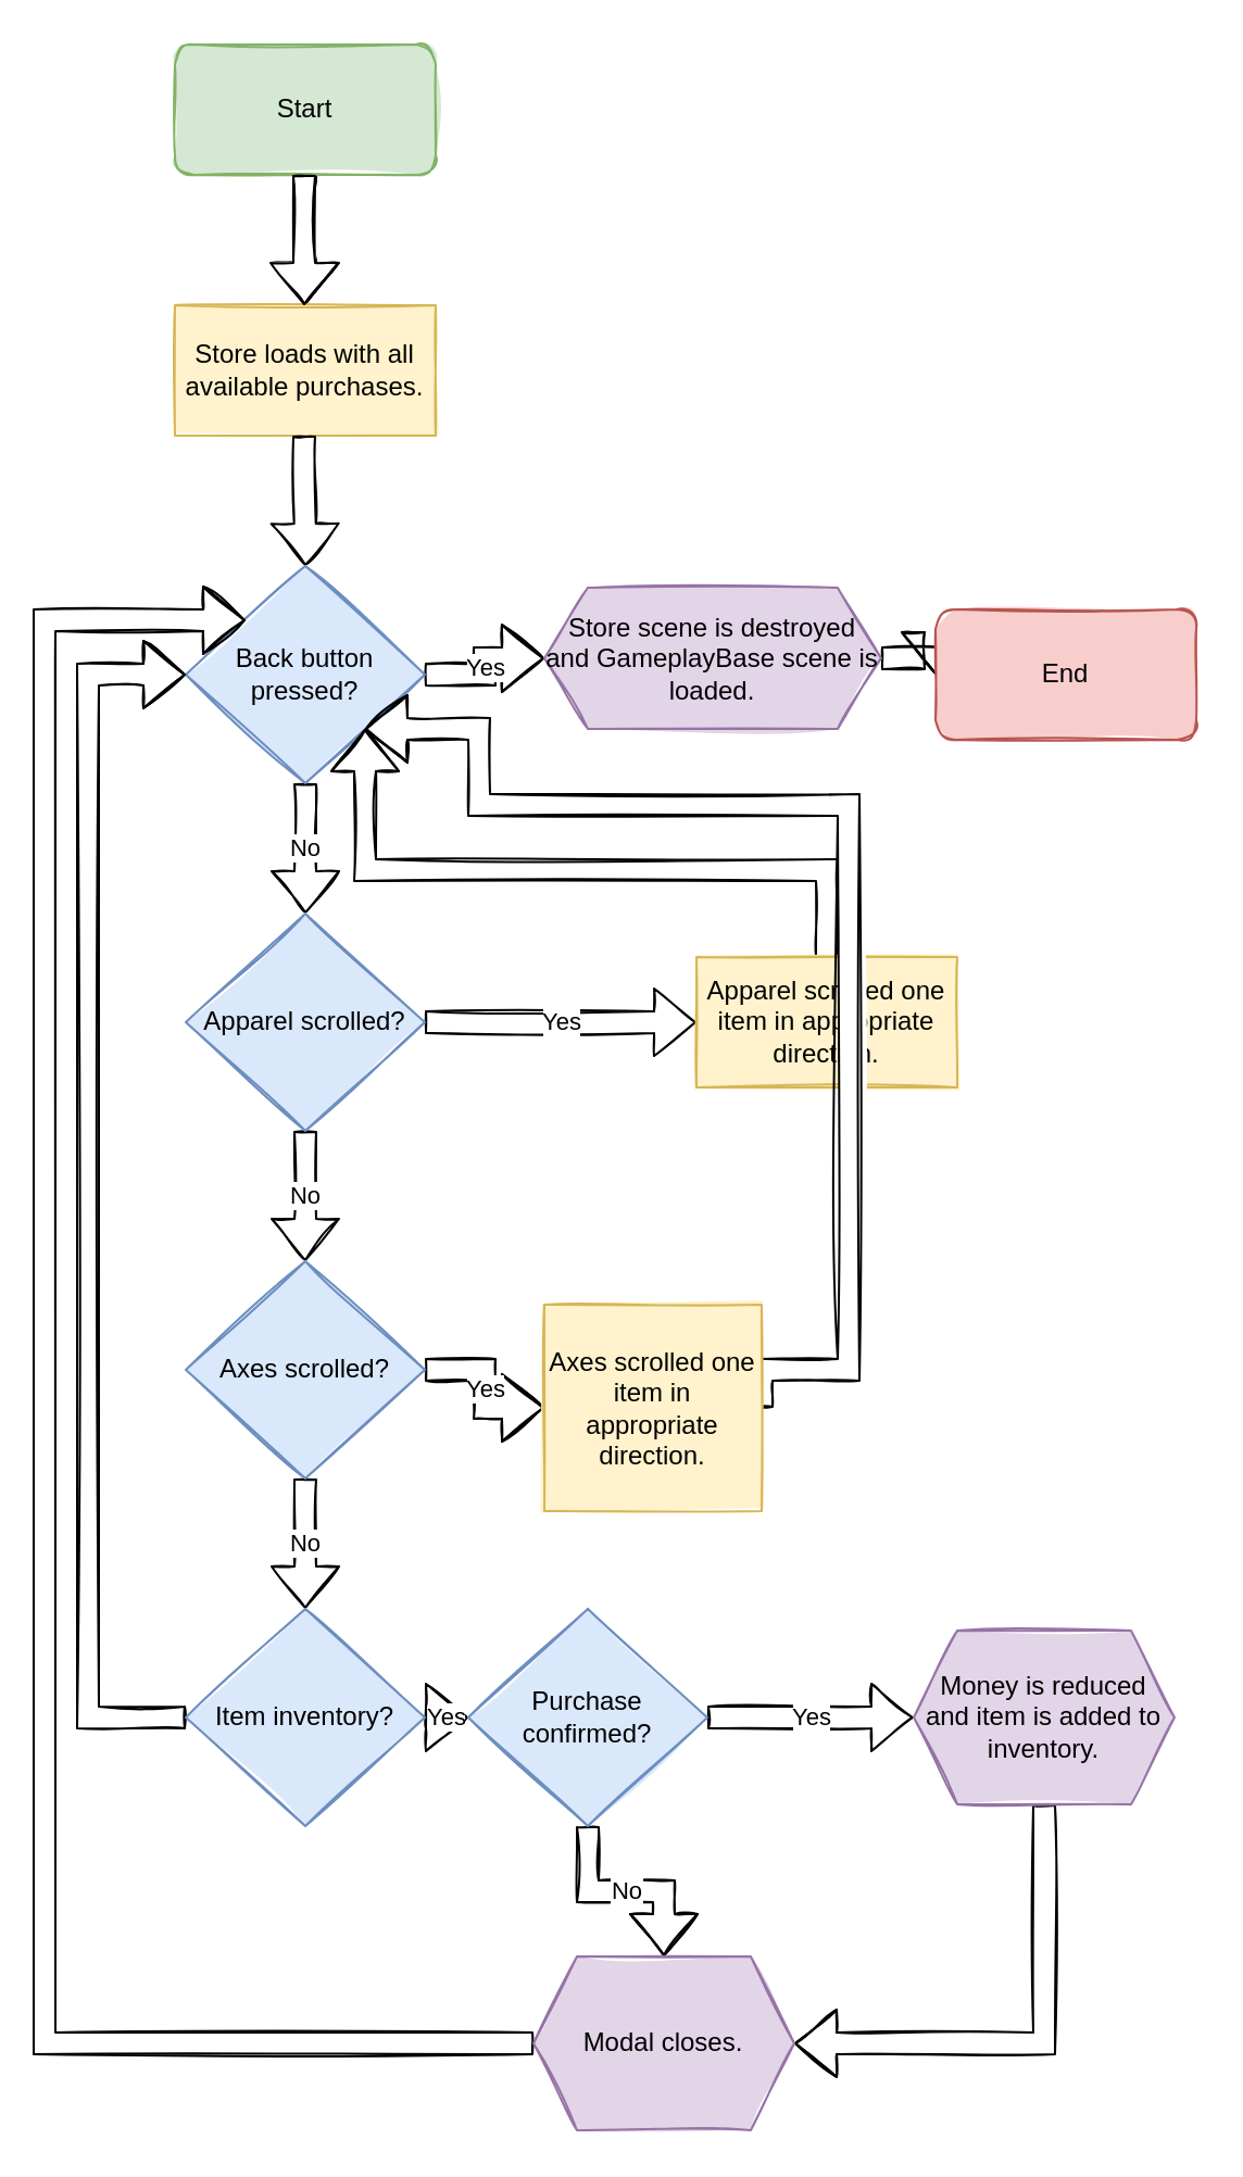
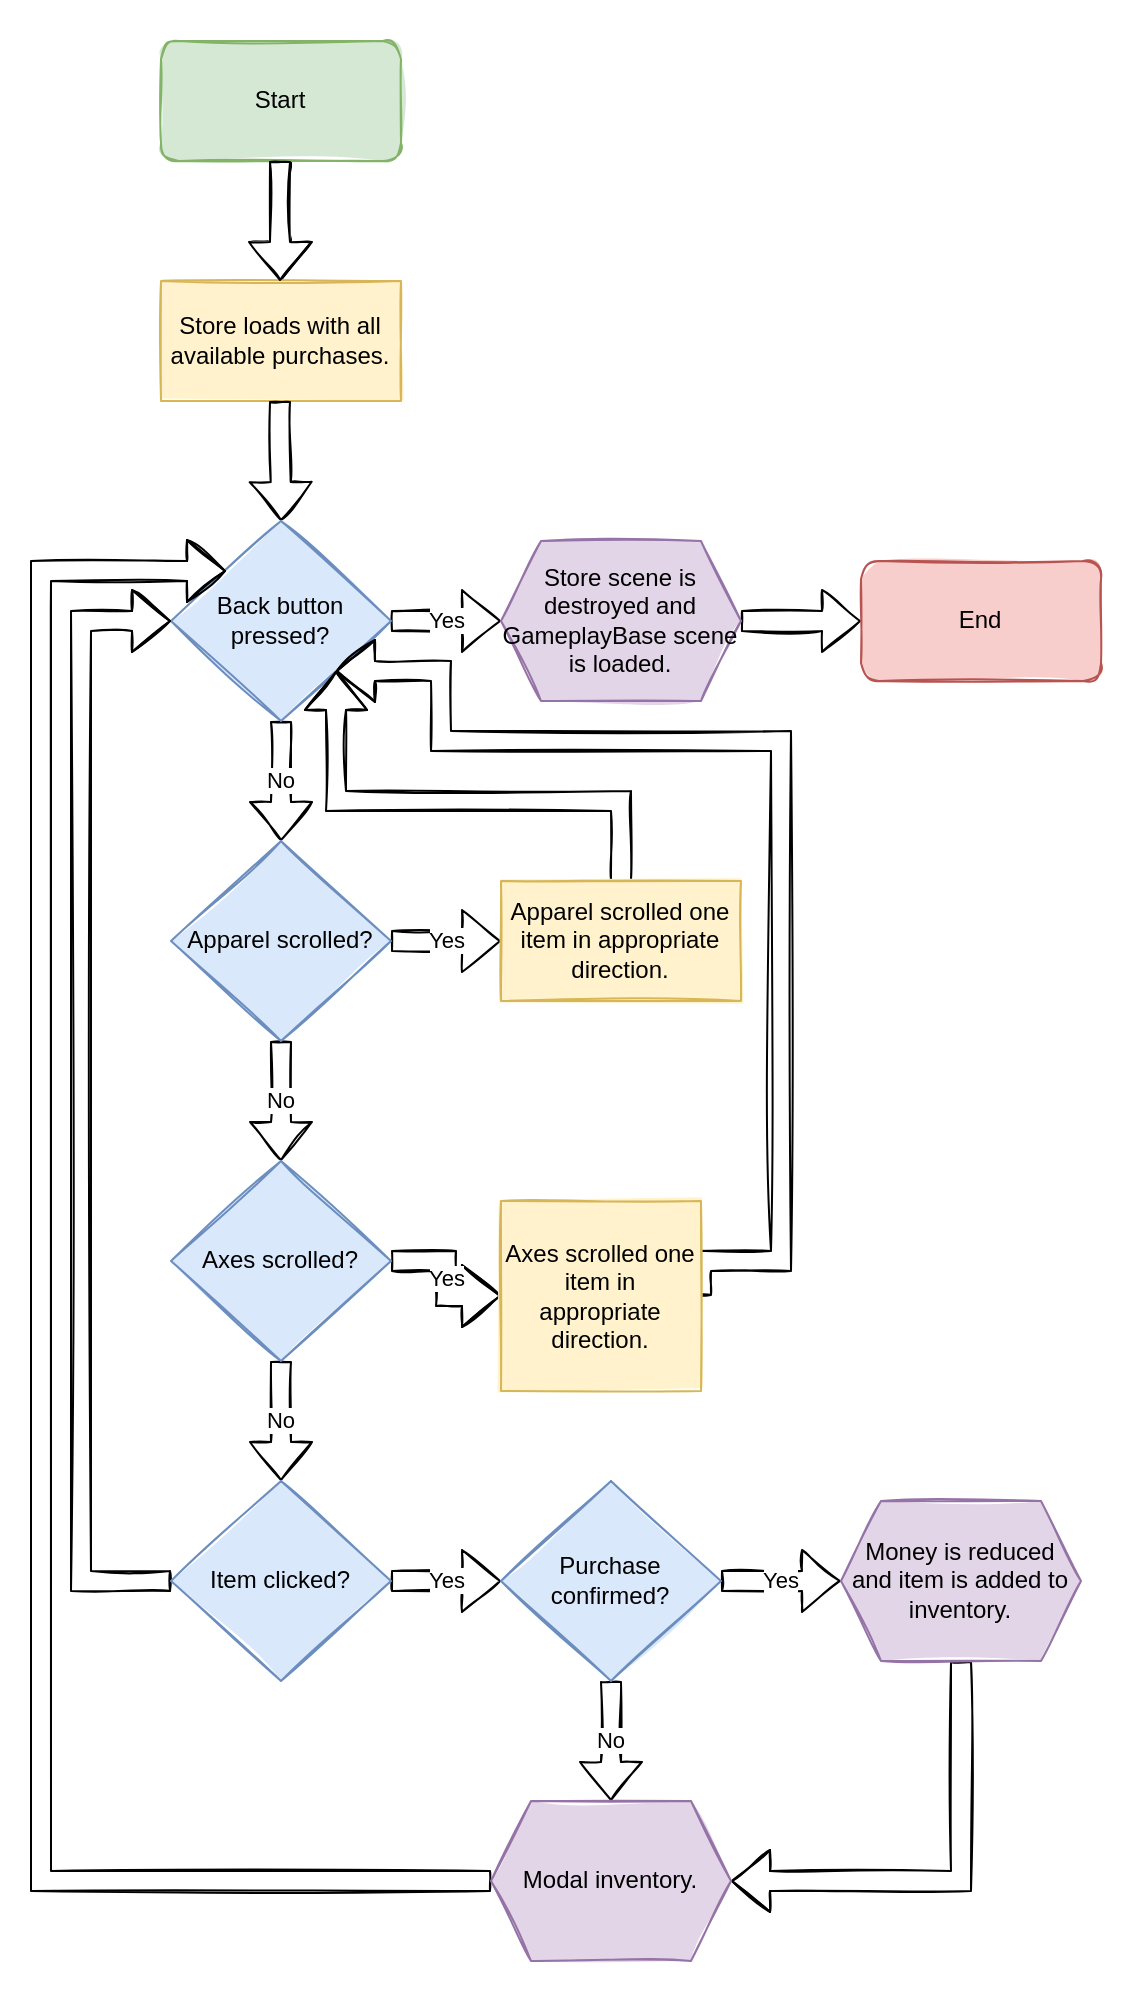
- <mxCell id="23" value="Store scene is destroyed and GameplayBase scene is loaded." style="shape=hexagon;perimeter=hexagonPerimeter2;whiteSpace=wrap;html=1;fixedSize=1;sketch=1;fillStyle=solid;fillColor=#e1d5e7;strokeColor=#9673a6;" vertex="1" parent="1"><mxGeometry x="250" y="270" width="155" height="65" as="geometry" /></mxCell>
+ <mxCell id="23" value="Store scene is destroyed and GameplayBase scene is loaded." style="shape=hexagon;perimeter=hexagonPerimeter2;whiteSpace=wrap;html=1;fixedSize=1;sketch=1;fillStyle=solid;fillColor=#e1d5e7;strokeColor=#9673a6;" vertex="1" parent="1"><mxGeometry x="250" y="270" width="120" height="80" as="geometry" /></mxCell>
- <mxCell id="26" value="Apparel scrolled one item in appropriate direction." style="rounded=0;whiteSpace=wrap;html=1;sketch=1;fillStyle=solid;fillColor=#fff2cc;strokeColor=#d6b656;" vertex="1" parent="1"><mxGeometry x="320" y="440" width="120" height="60" as="geometry" /></mxCell>
+ <mxCell id="26" value="Apparel scrolled one item in appropriate direction." style="rounded=0;whiteSpace=wrap;html=1;sketch=1;fillStyle=solid;fillColor=#fff2cc;strokeColor=#d6b656;" vertex="1" parent="1"><mxGeometry x="250" y="440" width="120" height="60" as="geometry" /></mxCell>
- <mxCell id="18" value="Item inventory?" style="rhombus;whiteSpace=wrap;html=1;fillColor=#dae8fc;strokeColor=#6c8ebf;rounded=0;sketch=1;fillStyle=solid;" vertex="1" parent="1"><mxGeometry x="85" y="740" width="110" height="100" as="geometry" /></mxCell>
+ <mxCell id="18" value="Item clicked?" style="rhombus;whiteSpace=wrap;html=1;fillColor=#dae8fc;strokeColor=#6c8ebf;rounded=0;sketch=1;fillStyle=solid;" vertex="1" parent="1"><mxGeometry x="85" y="740" width="110" height="100" as="geometry" /></mxCell>
- <mxCell id="21" value="Purchase confirmed?" style="rhombus;whiteSpace=wrap;html=1;fillColor=#dae8fc;strokeColor=#6c8ebf;rounded=0;sketch=1;fillStyle=solid;" vertex="1" parent="1"><mxGeometry x="215" y="740" width="110" height="100" as="geometry" /></mxCell>
+ <mxCell id="21" value="Purchase confirmed?" style="rhombus;whiteSpace=wrap;html=1;fillColor=#dae8fc;strokeColor=#6c8ebf;rounded=0;sketch=1;fillStyle=solid;" vertex="1" parent="1"><mxGeometry x="250" y="740" width="110" height="100" as="geometry" /></mxCell>
- <mxCell id="32" value="Modal closes." style="shape=hexagon;perimeter=hexagonPerimeter2;whiteSpace=wrap;html=1;fixedSize=1;sketch=1;fillStyle=solid;fillColor=#e1d5e7;strokeColor=#9673a6;" vertex="1" parent="1"><mxGeometry x="245" y="900" width="120" height="80" as="geometry" /></mxCell>
+ <mxCell id="32" value="Modal inventory." style="shape=hexagon;perimeter=hexagonPerimeter2;whiteSpace=wrap;html=1;fixedSize=1;sketch=1;fillStyle=solid;fillColor=#e1d5e7;strokeColor=#9673a6;" vertex="1" parent="1"><mxGeometry x="245" y="900" width="120" height="80" as="geometry" /></mxCell>
